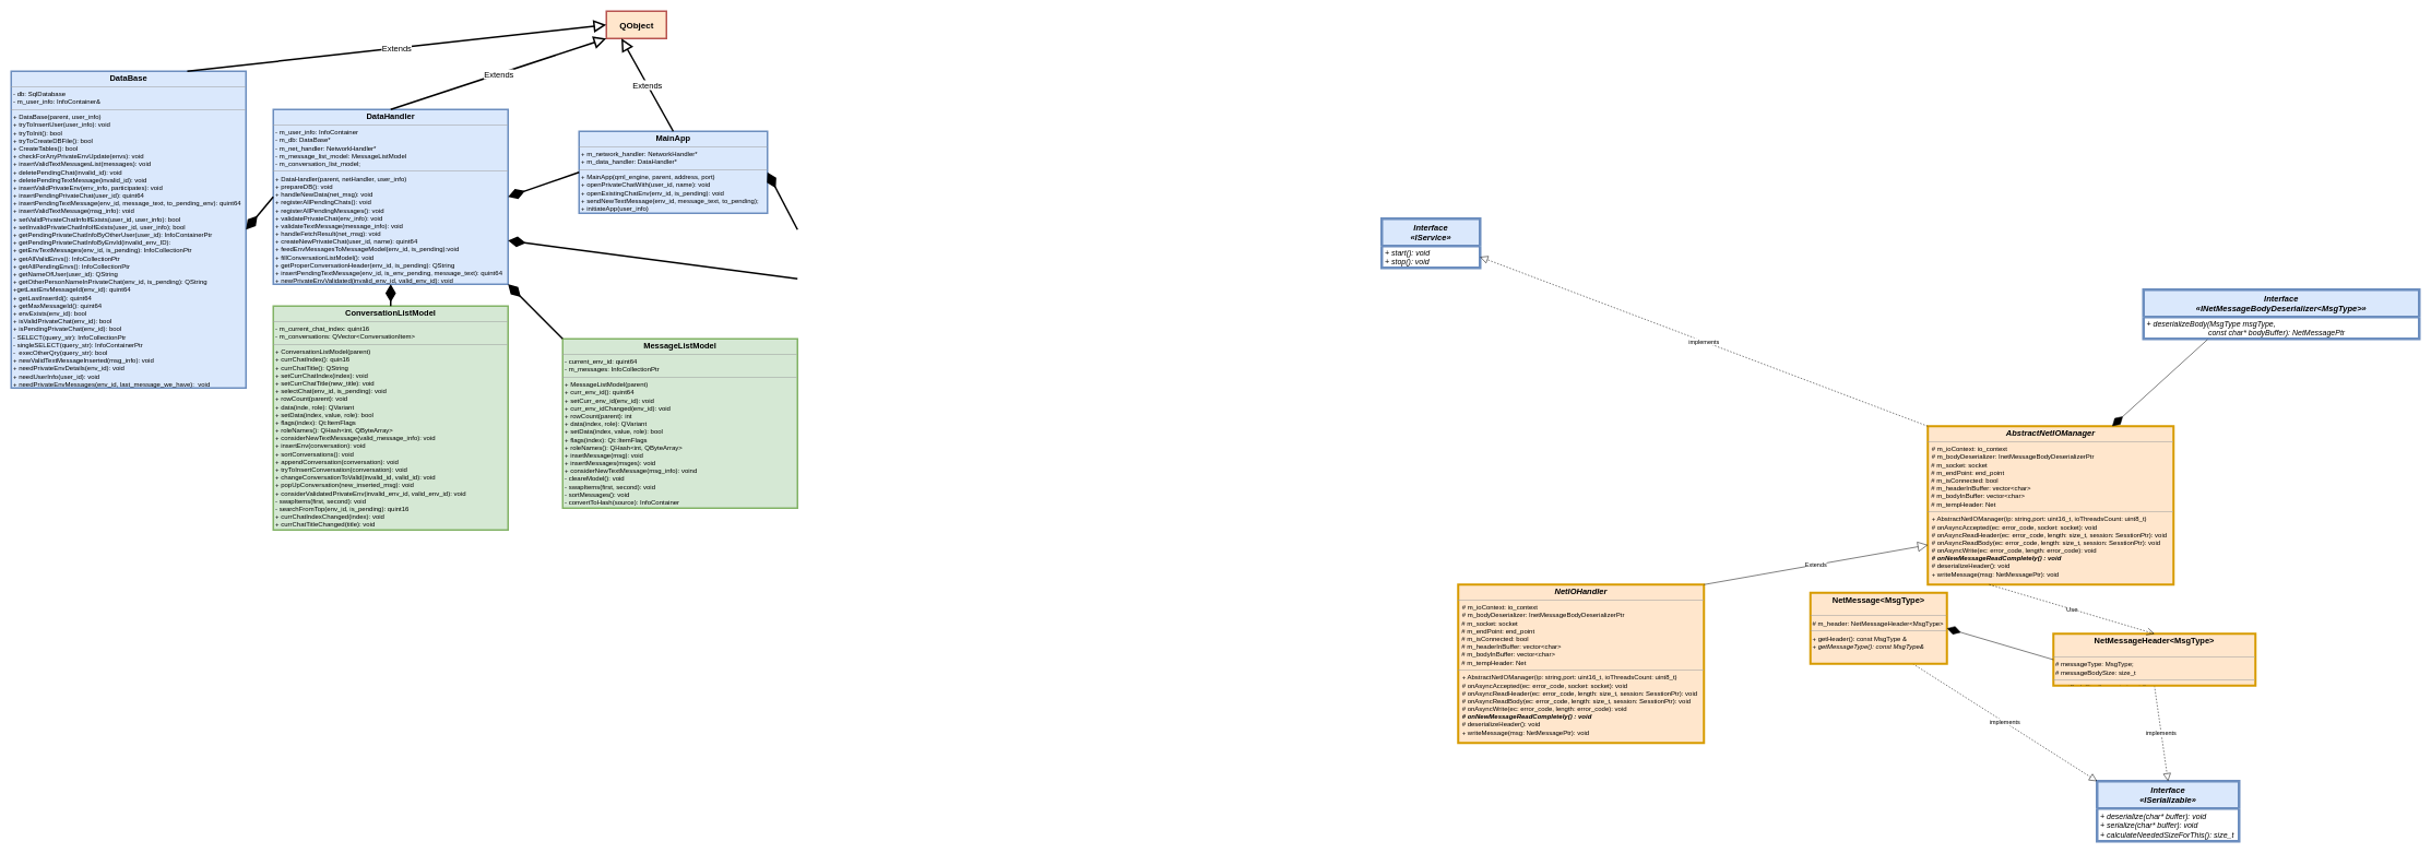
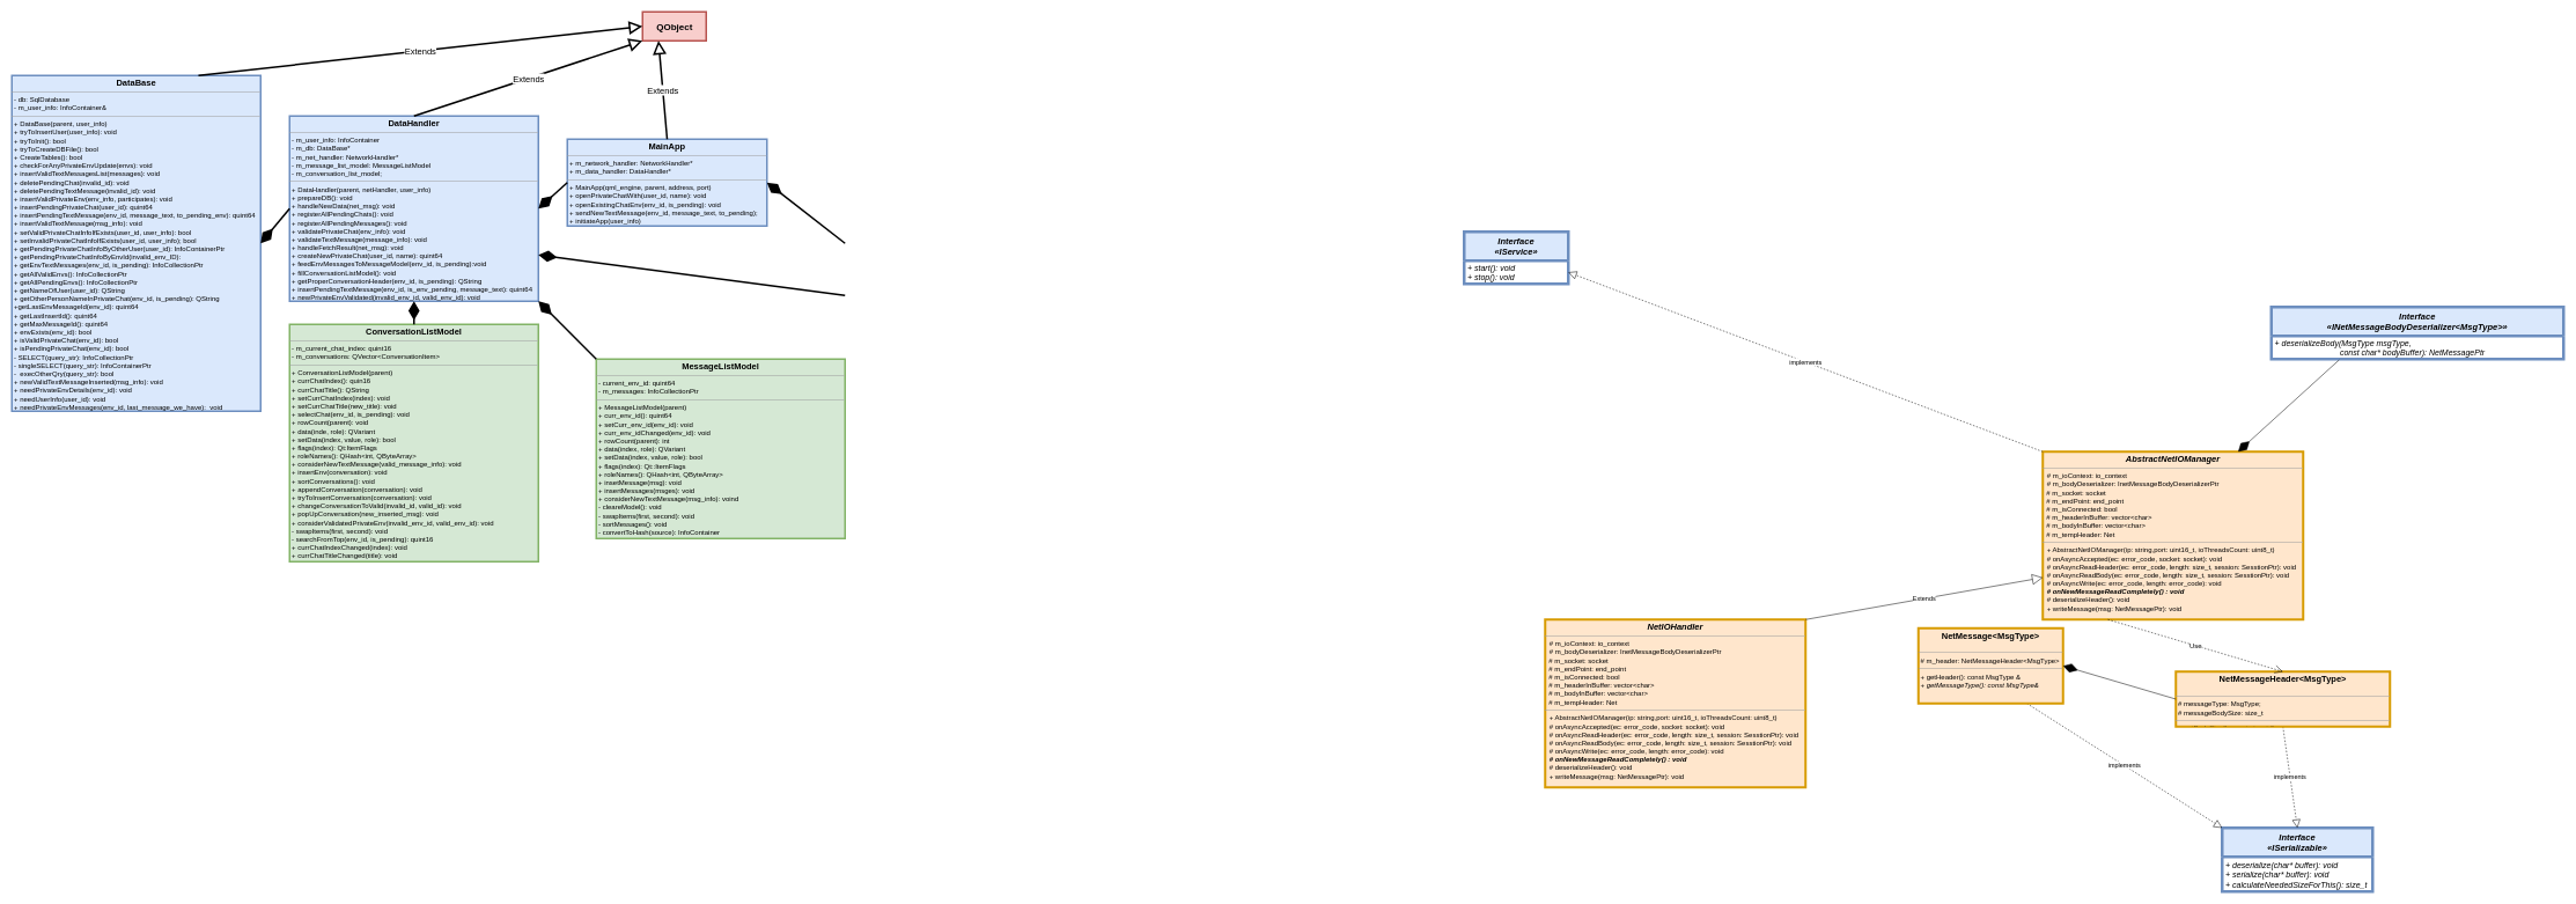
- <mxCell id="12" value="&lt;font style=&quot;font-size: 16px;&quot;&gt;&lt;b&gt;QObject&lt;/b&gt;&lt;/font&gt;" style="html=1;strokeWidth=3;fontSize=15;fillColor=#ffe6cc;strokeColor=#b85450;" parent="1" vertex="1"><mxGeometry x="1110" y="20" width="110" height="50" as="geometry" /></mxCell>
+ <mxCell id="12" value="&lt;font style=&quot;font-size: 16px;&quot;&gt;&lt;b&gt;QObject&lt;/b&gt;&lt;/font&gt;" style="html=1;strokeWidth=3;fontSize=15;fillColor=#f8cecc;strokeColor=#b85450;" parent="1" vertex="1"><mxGeometry x="1110" y="20" width="110" height="50" as="geometry" /></mxCell>
- <mxCell id="2" value="&lt;p style=&quot;margin:0px;margin-top:4px;text-align:center;&quot;&gt;&lt;b style=&quot;&quot;&gt;&lt;font style=&quot;font-size: 15px;&quot;&gt;MainApp&lt;/font&gt;&lt;/b&gt;&lt;/p&gt;&lt;hr size=&quot;1&quot;&gt;&lt;p style=&quot;margin:0px;margin-left:4px;&quot;&gt;+ m_network_handler: NetworkHandler*&lt;/p&gt;&lt;p style=&quot;margin:0px;margin-left:4px;&quot;&gt;+ m_data_handler: DataHandler*&lt;/p&gt;&lt;hr size=&quot;1&quot;&gt;&lt;p style=&quot;margin:0px;margin-left:4px;&quot;&gt;+ MainApp(qml_engine, parent, address, port)&lt;br&gt;&lt;/p&gt;&lt;p style=&quot;margin:0px;margin-left:4px;&quot;&gt;+ openPrivateChatWith(user_id, name): void&lt;/p&gt;&lt;p style=&quot;margin:0px;margin-left:4px;&quot;&gt;+ openExistingChatEnv(env_id, is_pending): void&lt;/p&gt;&lt;p style=&quot;margin:0px;margin-left:4px;&quot;&gt;+ sendNewTextMessage(env_id, message_text, to_pending);&lt;/p&gt;&lt;p style=&quot;margin:0px;margin-left:4px;&quot;&gt;+ initiateApp(user_info)&lt;/p&gt;" style="verticalAlign=top;align=left;overflow=fill;fontSize=12;fontFamily=Helvetica;html=1;fillColor=#dae8fc;strokeColor=#6c8ebf;strokeWidth=3;" parent="1" vertex="1"><mxGeometry x="1060" y="240" width="345" height="150" as="geometry" /></mxCell>
+ <mxCell id="2" value="&lt;p style=&quot;margin:0px;margin-top:4px;text-align:center;&quot;&gt;&lt;b style=&quot;&quot;&gt;&lt;font style=&quot;font-size: 15px;&quot;&gt;MainApp&lt;/font&gt;&lt;/b&gt;&lt;/p&gt;&lt;hr size=&quot;1&quot;&gt;&lt;p style=&quot;margin:0px;margin-left:4px;&quot;&gt;+ m_network_handler: NetworkHandler*&lt;/p&gt;&lt;p style=&quot;margin:0px;margin-left:4px;&quot;&gt;+ m_data_handler: DataHandler*&lt;/p&gt;&lt;hr size=&quot;1&quot;&gt;&lt;p style=&quot;margin:0px;margin-left:4px;&quot;&gt;+ MainApp(qml_engine, parent, address, port)&lt;br&gt;&lt;/p&gt;&lt;p style=&quot;margin:0px;margin-left:4px;&quot;&gt;+ openPrivateChatWith(user_id, name): void&lt;/p&gt;&lt;p style=&quot;margin:0px;margin-left:4px;&quot;&gt;+ openExistingChatEnv(env_id, is_pending): void&lt;/p&gt;&lt;p style=&quot;margin:0px;margin-left:4px;&quot;&gt;+ sendNewTextMessage(env_id, message_text, to_pending);&lt;/p&gt;&lt;p style=&quot;margin:0px;margin-left:4px;&quot;&gt;+ initiateApp(user_info)&lt;/p&gt;" style="verticalAlign=top;align=left;overflow=fill;fontSize=12;fontFamily=Helvetica;html=1;fillColor=#dae8fc;strokeColor=#6c8ebf;strokeWidth=3;" parent="1" vertex="1"><mxGeometry x="980" y="240" width="345" height="150" as="geometry" /></mxCell>
